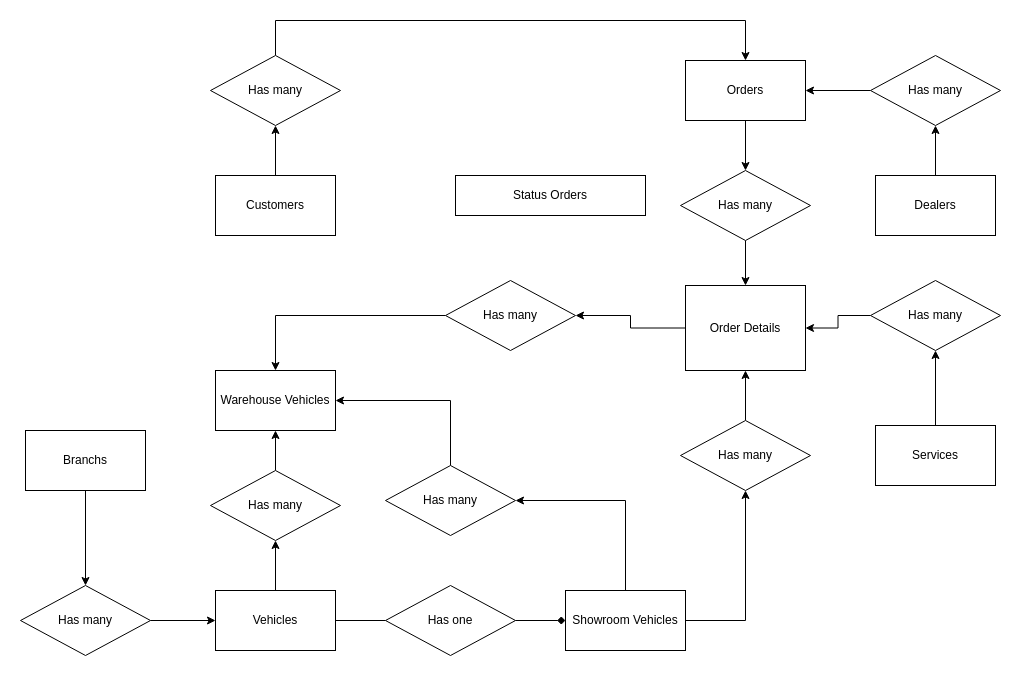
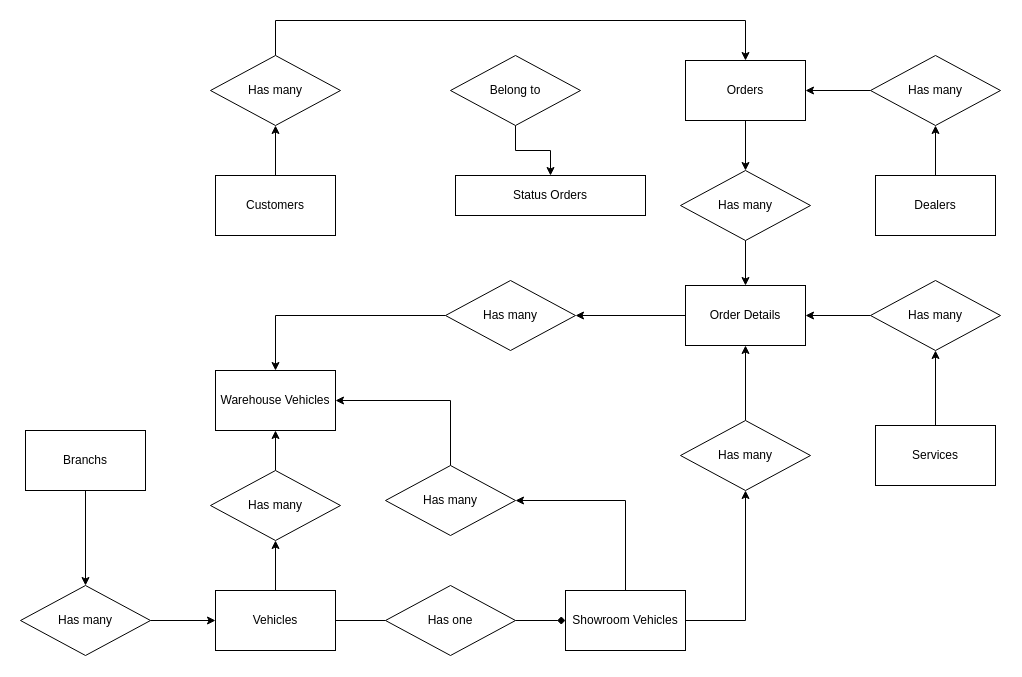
+ <mxCell id="41" value="Belong to" style="rhombus;whiteSpace=wrap;html=1;" vertex="1" parent="1"><mxGeometry x="450" y="55" width="130" height="70" as="geometry" /></mxCell>
+ <mxCell id="40" style="edgeStyle=orthogonalEdgeStyle;rounded=0;orthogonalLoop=1;jettySize=auto;html=1;" edge="1" parent="1" source="41" target="15"><mxGeometry relative="1" as="geometry" /></mxCell>
- <mxCell id="5" value="Order Details" style="rounded=0;whiteSpace=wrap;html=1;" vertex="1" parent="1"><mxGeometry x="685" y="285" width="120" height="85" as="geometry" /></mxCell>
+ <mxCell id="5" value="Order Details" style="rounded=0;whiteSpace=wrap;html=1;" vertex="1" parent="1"><mxGeometry x="685" y="285" width="120" height="60" as="geometry" /></mxCell>
